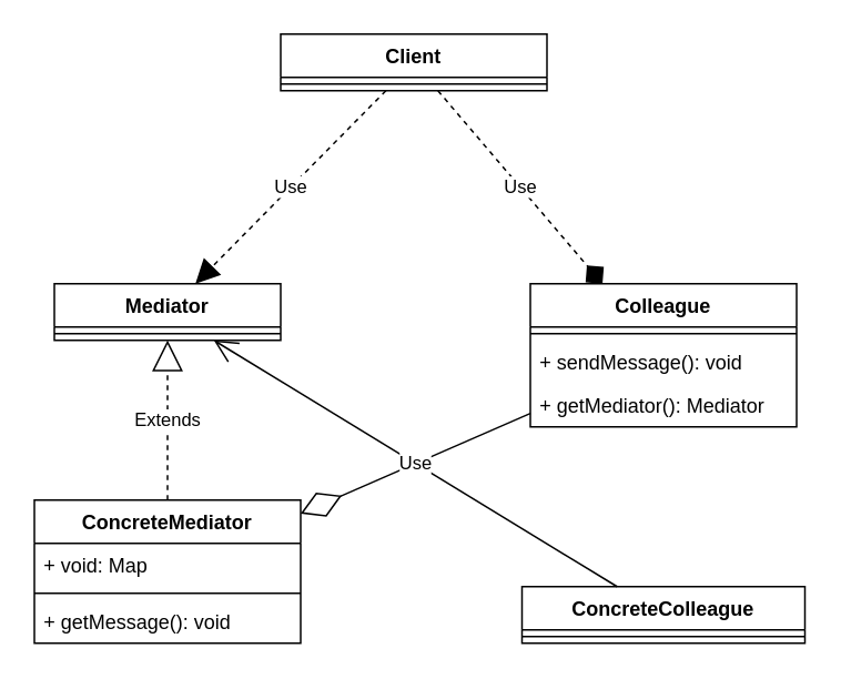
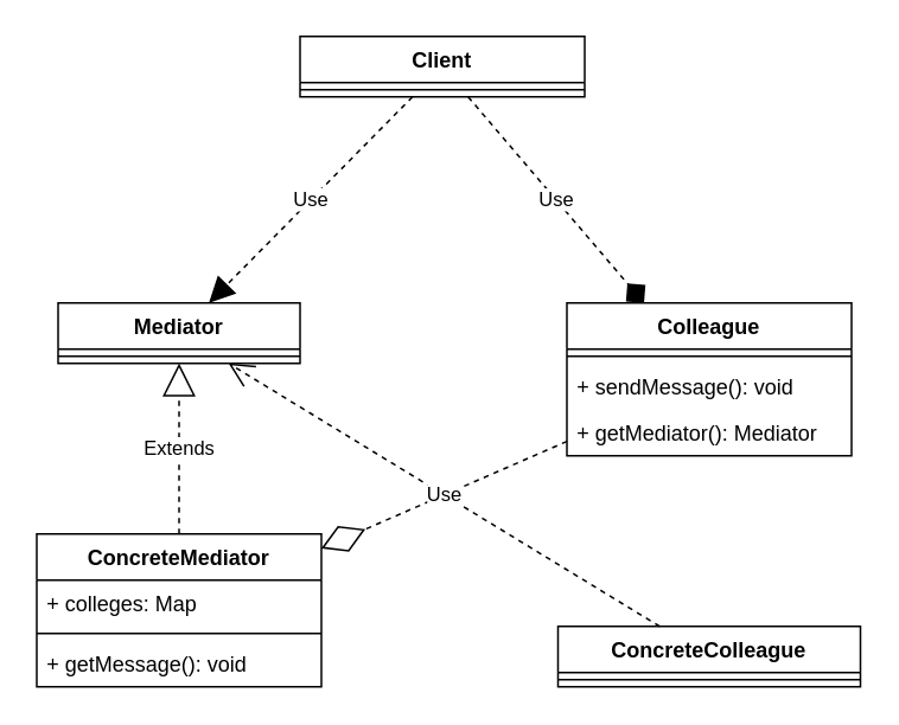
- <mxCell id="13" value="" style="endArrow=diamondThin;endFill=0;endSize=24;html=1;" edge="1" parent="1" source="9" target="4"><mxGeometry width="160" relative="1" as="geometry"><mxPoint x="108" y="370" as="sourcePoint" /><mxPoint x="268" y="370" as="targetPoint" /></mxGeometry></mxCell>
+ <mxCell id="13" value="" style="endArrow=diamondThin;endFill=0;endSize=24;html=1;dashed=1;" edge="1" parent="1" source="9" target="4"><mxGeometry width="160" relative="1" as="geometry"><mxPoint x="108" y="370" as="sourcePoint" /><mxPoint x="268" y="370" as="targetPoint" /></mxGeometry></mxCell>
- <mxCell id="16" value="Use" style="endArrow=open;endSize=12;dashed=0;html=1;" edge="1" parent="1" source="14" target="2"><mxGeometry width="160" relative="1" as="geometry"><mxPoint x="258" y="500" as="sourcePoint" /><mxPoint x="268" y="370" as="targetPoint" /></mxGeometry></mxCell>
+ <mxCell id="16" value="Use" style="endArrow=open;endSize=12;dashed=1;html=1;" edge="1" parent="1" source="14" target="2"><mxGeometry width="160" relative="1" as="geometry"><mxPoint x="258" y="500" as="sourcePoint" /><mxPoint x="268" y="370" as="targetPoint" /></mxGeometry></mxCell>
- <mxCell id="5" value="+ void: Map" style="text;strokeColor=none;fillColor=none;align=left;verticalAlign=top;spacingLeft=4;spacingRight=4;overflow=hidden;rotatable=0;points=[[0,0.5],[1,0.5]];portConstraint=eastwest;" vertex="1" parent="4"><mxGeometry y="26" width="160" height="26" as="geometry" /></mxCell>
+ <mxCell id="5" value="+ colleges: Map" style="text;strokeColor=none;fillColor=none;align=left;verticalAlign=top;spacingLeft=4;spacingRight=4;overflow=hidden;rotatable=0;points=[[0,0.5],[1,0.5]];portConstraint=eastwest;" vertex="1" parent="4"><mxGeometry y="26" width="160" height="26" as="geometry" /></mxCell>
